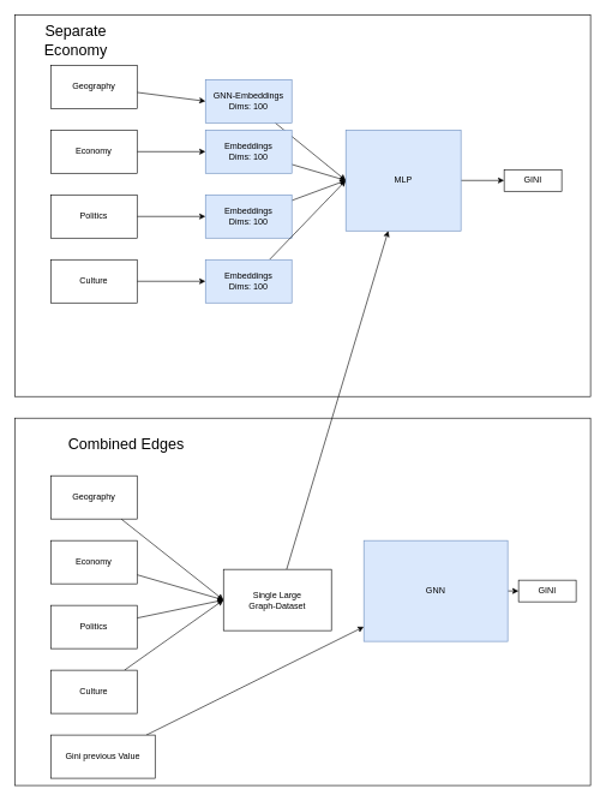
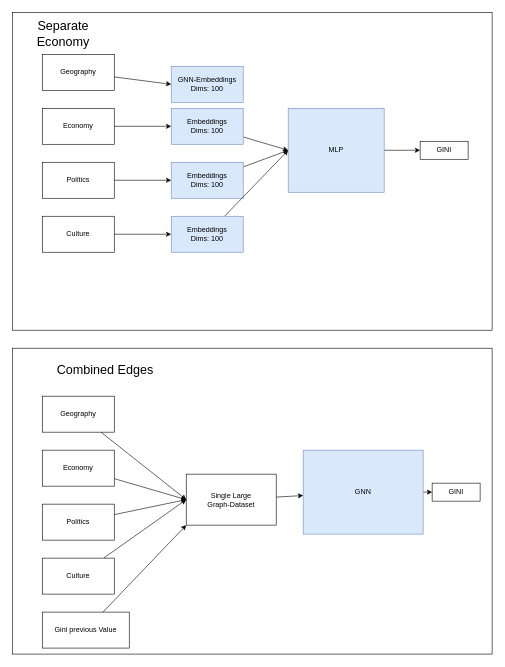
- <mxCell id="12" style="edgeStyle=none;html=1;entryX=0;entryY=0.5;entryDx=0;entryDy=0;" parent="1" source="13" target="21" edge="1"><mxGeometry relative="1" as="geometry" /></mxCell>
- <mxCell id="36" style="edgeStyle=none;html=1;" parent="1" source="37" target="21" edge="1"><mxGeometry relative="1" as="geometry" /></mxCell>
+ <mxCell id="36" style="edgeStyle=none;html=1;" parent="1" source="37" target="33" edge="1"><mxGeometry relative="1" as="geometry" /></mxCell>
- <mxCell id="38" style="edgeStyle=none;html=1;" parent="1" source="39" target="33" edge="1"><mxGeometry relative="1" as="geometry" /></mxCell>
+ <mxCell id="38" style="edgeStyle=none;html=1;entryX=0;entryY=1;entryDx=0;entryDy=0;" parent="1" source="39" target="37" edge="1"><mxGeometry relative="1" as="geometry" /></mxCell>
